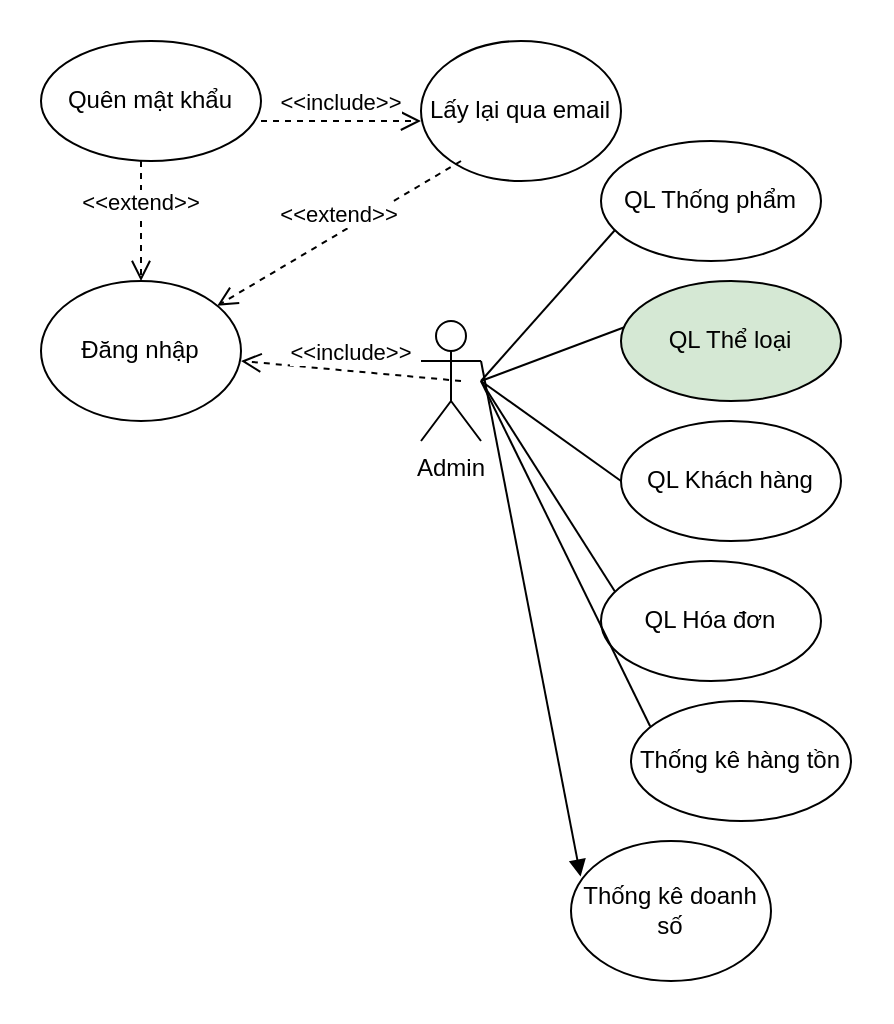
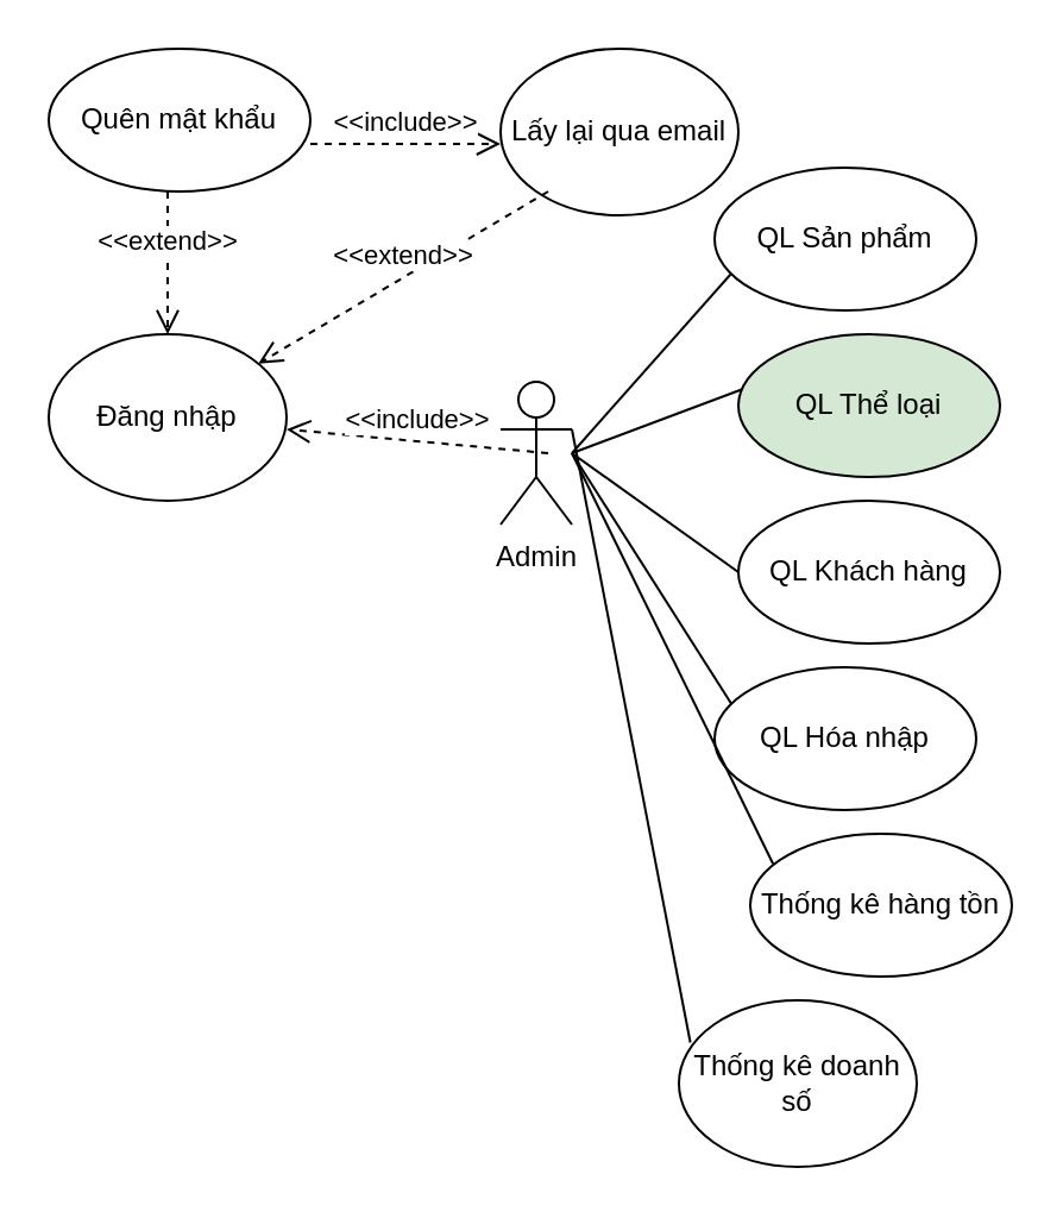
- <mxCell id="6" value="QL Thống phẩm" style="ellipse;whiteSpace=wrap;html=1;" vertex="1" parent="1"><mxGeometry x="300" y="70" width="110" height="60" as="geometry" /></mxCell>
+ <mxCell id="6" value="QL Sản phẩm" style="ellipse;whiteSpace=wrap;html=1;" vertex="1" parent="1"><mxGeometry x="300" y="70" width="110" height="60" as="geometry" /></mxCell>
- <mxCell id="17" value="QL Hóa đơn" style="ellipse;whiteSpace=wrap;html=1;" vertex="1" parent="1"><mxGeometry x="300" y="280" width="110" height="60" as="geometry" /></mxCell>
+ <mxCell id="17" value="QL Hóa nhập" style="ellipse;whiteSpace=wrap;html=1;" vertex="1" parent="1"><mxGeometry x="300" y="280" width="110" height="60" as="geometry" /></mxCell>
- <mxCell id="20" value="" style="endArrow=block;html=1;exitX=1;exitY=0.333;exitDx=0;exitDy=0;exitPerimeter=0;entryX=0.048;entryY=0.254;entryDx=0;entryDy=0;entryPerimeter=0;" edge="1" parent="1" source="2" target="21"><mxGeometry width="50" height="50" relative="1" as="geometry"><mxPoint x="220" y="310" as="sourcePoint" /><mxPoint x="300" y="430" as="targetPoint" /></mxGeometry></mxCell>
+ <mxCell id="20" value="" style="endArrow=none;html=1;exitX=1;exitY=0.333;exitDx=0;exitDy=0;exitPerimeter=0;entryX=0.048;entryY=0.254;entryDx=0;entryDy=0;entryPerimeter=0;" edge="1" parent="1" source="2" target="21"><mxGeometry width="50" height="50" relative="1" as="geometry"><mxPoint x="220" y="310" as="sourcePoint" /><mxPoint x="300" y="430" as="targetPoint" /></mxGeometry></mxCell>
